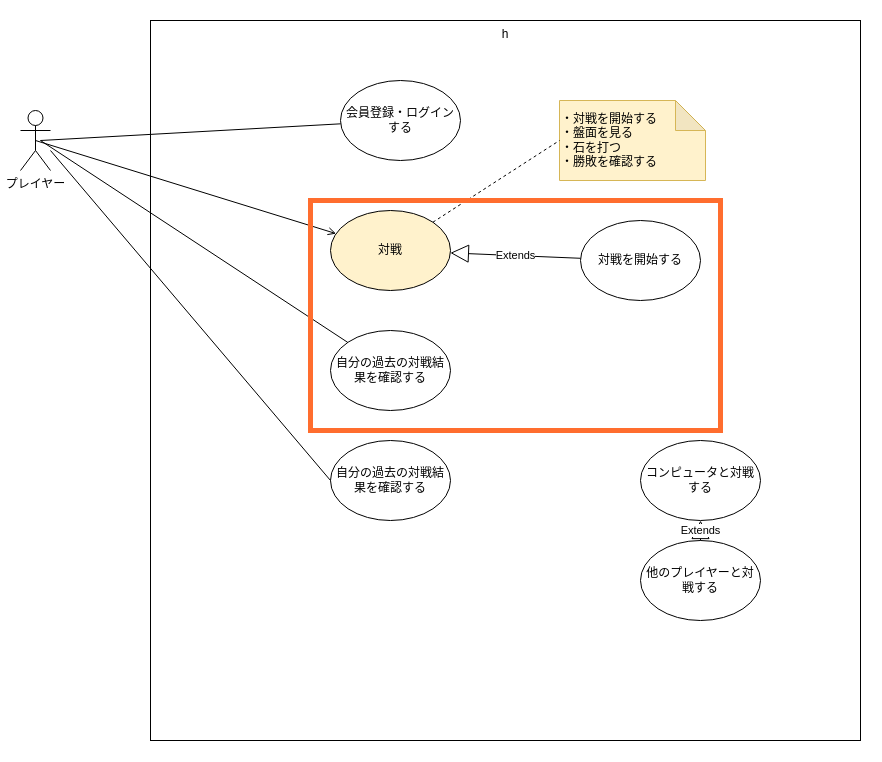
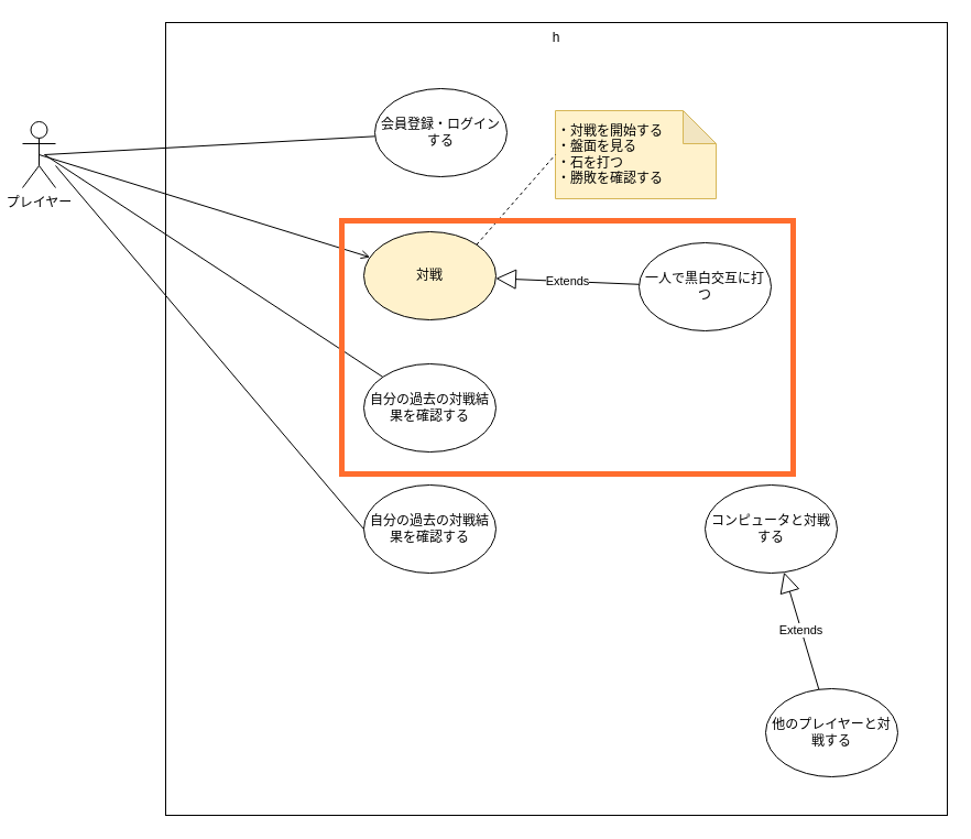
- <mxCell id="6" value="・対戦を開始する&lt;br&gt;・盤面を見る&lt;br&gt;・石を打つ&lt;br&gt;・勝敗を確認する&lt;br&gt;" style="shape=note;whiteSpace=wrap;html=1;backgroundOutline=1;darkOpacity=0.05;fillColor=#fff2cc;strokeColor=#d6b656;align=left;" vertex="1" parent="1"><mxGeometry x="559" y="100" width="146" height="80" as="geometry" /></mxCell>
+ <mxCell id="6" value="・対戦を開始する&lt;br&gt;・盤面を見る&lt;br&gt;・石を打つ&lt;br&gt;・勝敗を確認する&lt;br&gt;" style="shape=note;whiteSpace=wrap;html=1;backgroundOutline=1;darkOpacity=0.05;fillColor=#fff2cc;strokeColor=#d6b656;align=left;" vertex="1" parent="1"><mxGeometry x="504" y="100" width="146" height="80" as="geometry" /></mxCell>
- <mxCell id="10" value="対戦を開始する" style="ellipse;whiteSpace=wrap;html=1;" vertex="1" parent="1"><mxGeometry x="580" y="220" width="120" height="80" as="geometry" /></mxCell>
+ <mxCell id="10" value="一人で黒白交互に打つ" style="ellipse;whiteSpace=wrap;html=1;" vertex="1" parent="1"><mxGeometry x="580" y="220" width="120" height="80" as="geometry" /></mxCell>
- <mxCell id="12" value="他のプレイヤーと対戦する" style="ellipse;whiteSpace=wrap;html=1;" vertex="1" parent="1"><mxGeometry x="640" y="540" width="120" height="80" as="geometry" /></mxCell>
+ <mxCell id="12" value="他のプレイヤーと対戦する" style="ellipse;whiteSpace=wrap;html=1;" vertex="1" parent="1"><mxGeometry x="695" y="625" width="120" height="80" as="geometry" /></mxCell>
